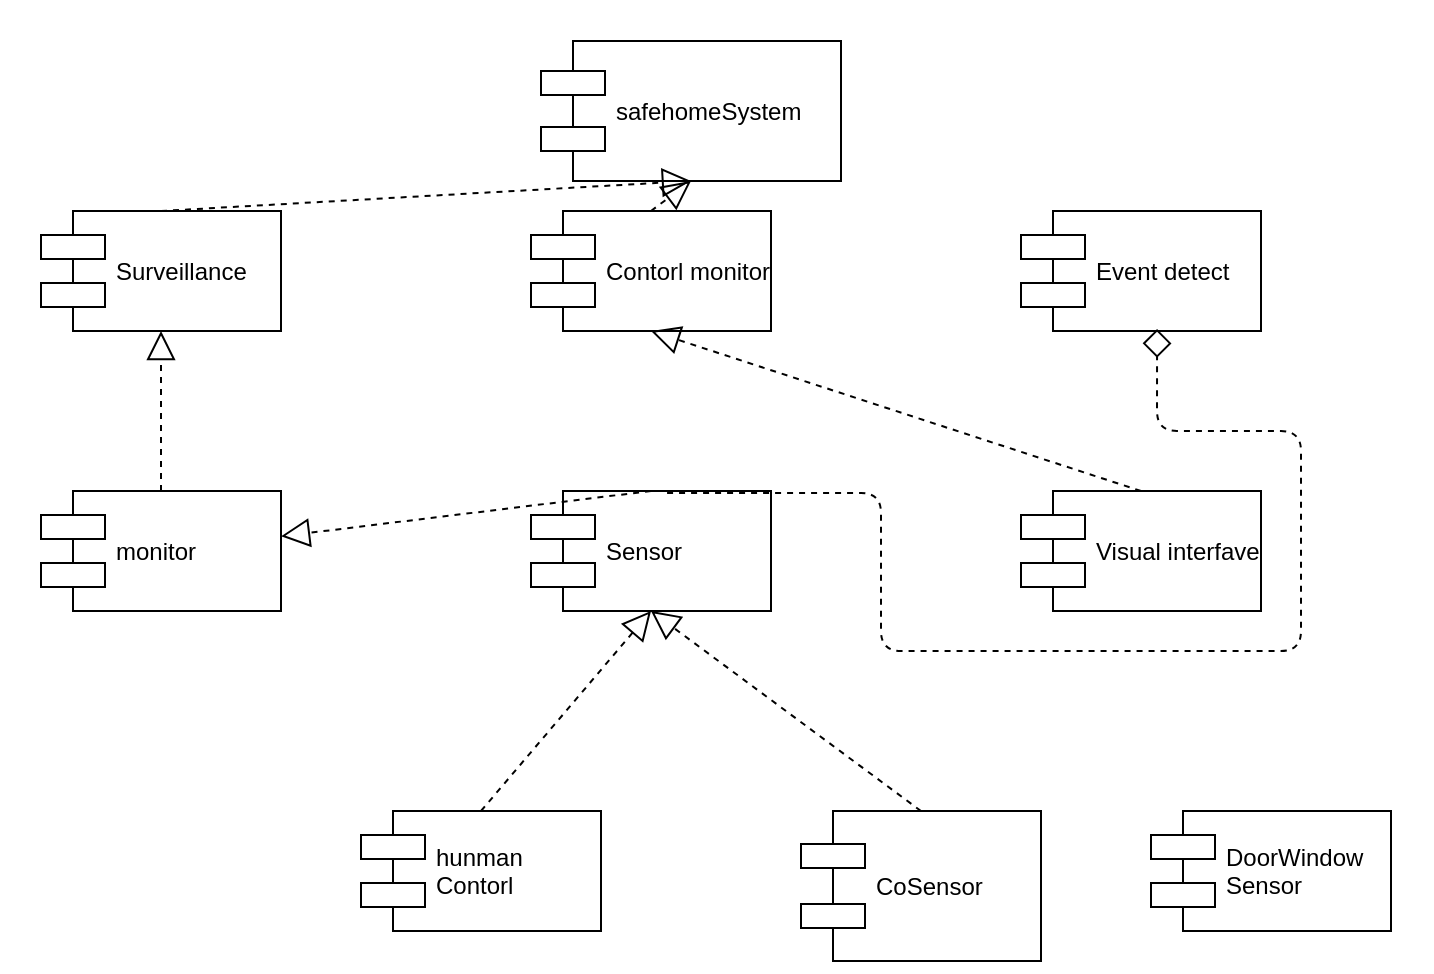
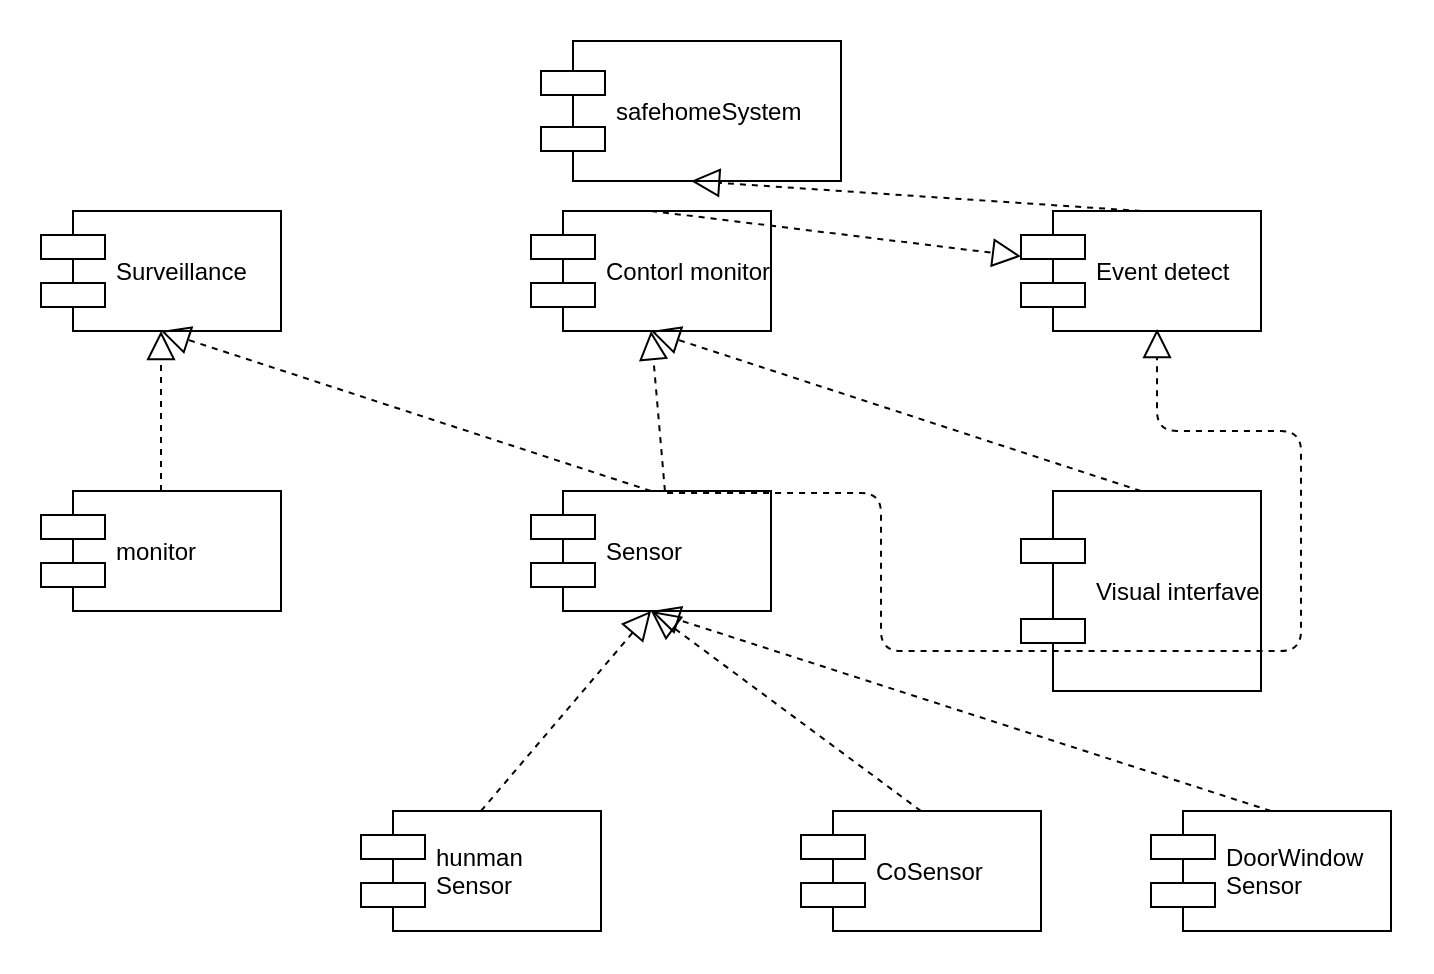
- <mxCell id="12" value="" style="endArrow=block;dashed=1;endFill=0;endSize=12;html=1;exitX=0.5;exitY=0;exitDx=0;exitDy=0;entryX=0.5;entryY=1;entryDx=0;entryDy=0;" edge="1" parent="1" source="9" target="2"><mxGeometry width="160" relative="1" as="geometry"><mxPoint x="-20" y="475" as="sourcePoint" /><mxPoint x="310" y="75" as="targetPoint" /></mxGeometry></mxCell>
+ <mxCell id="14" value="" style="endArrow=block;dashed=1;endFill=0;endSize=12;html=1;exitX=0.5;exitY=0;exitDx=0;exitDy=0;entryX=0.5;entryY=1;entryDx=0;entryDy=0;" edge="1" parent="1" source="4" target="2"><mxGeometry width="160" relative="1" as="geometry"><mxPoint x="100" y="125" as="sourcePoint" /><mxPoint x="420" y="75" as="targetPoint" /></mxGeometry></mxCell>
- <mxCell id="13" value="" style="endArrow=block;dashed=1;endFill=0;endSize=12;html=1;exitX=0.5;exitY=0;exitDx=0;exitDy=0;entryX=0.5;entryY=1;entryDx=0;entryDy=0;" edge="1" parent="1" source="3" target="2"><mxGeometry width="160" relative="1" as="geometry"><mxPoint x="90" y="115" as="sourcePoint" /><mxPoint x="335" y="65" as="targetPoint" /></mxGeometry></mxCell>
+ <mxCell id="13" value="" style="endArrow=block;dashed=1;endFill=0;endSize=12;html=1;exitX=0.5;exitY=0;exitDx=0;exitDy=0;" edge="1" parent="1" source="3" target="4"><mxGeometry width="160" relative="1" as="geometry"><mxPoint x="90" y="115" as="sourcePoint" /><mxPoint x="335" y="65" as="targetPoint" /></mxGeometry></mxCell>
- <mxCell id="18" value="" style="endArrow=diamond;dashed=1;endFill=0;endSize=12;html=1;exitX=0.567;exitY=0.017;exitDx=0;exitDy=0;entryX=0.567;entryY=0.983;entryDx=0;entryDy=0;exitPerimeter=0;entryPerimeter=0;" edge="1" parent="1" source="5" target="4"><mxGeometry width="160" relative="1" as="geometry"><mxPoint x="120" y="145" as="sourcePoint" /><mxPoint x="365" y="95" as="targetPoint" /><Array as="points"><mxPoint x="440" y="246" /><mxPoint x="440" y="325" /><mxPoint x="650" y="325" /><mxPoint x="650" y="215" /><mxPoint x="578" y="215" /></Array></mxGeometry></mxCell>
+ <mxCell id="18" value="" style="endArrow=block;dashed=1;endFill=0;endSize=12;html=1;exitX=0.567;exitY=0.017;exitDx=0;exitDy=0;entryX=0.567;entryY=0.983;entryDx=0;entryDy=0;exitPerimeter=0;entryPerimeter=0;" edge="1" parent="1" source="5" target="4"><mxGeometry width="160" relative="1" as="geometry"><mxPoint x="120" y="145" as="sourcePoint" /><mxPoint x="365" y="95" as="targetPoint" /><Array as="points"><mxPoint x="440" y="246" /><mxPoint x="440" y="325" /><mxPoint x="650" y="325" /><mxPoint x="650" y="215" /><mxPoint x="578" y="215" /></Array></mxGeometry></mxCell>
+ <mxCell id="17" value="" style="endArrow=block;dashed=1;endFill=0;endSize=12;html=1;exitX=0.558;exitY=0;exitDx=0;exitDy=0;entryX=0.5;entryY=1;entryDx=0;entryDy=0;exitPerimeter=0;" edge="1" parent="1" source="5" target="3"><mxGeometry width="160" relative="1" as="geometry"><mxPoint x="110" y="135" as="sourcePoint" /><mxPoint x="355" y="85" as="targetPoint" /></mxGeometry></mxCell>
- <mxCell id="16" value="" style="endArrow=block;dashed=1;endFill=0;endSize=12;html=1;exitX=0.5;exitY=0;exitDx=0;exitDy=0;" edge="1" parent="1" source="5" target="10"><mxGeometry width="160" relative="1" as="geometry"><mxPoint x="100" y="125" as="sourcePoint" /><mxPoint x="345" y="75" as="targetPoint" /></mxGeometry></mxCell>
+ <mxCell id="16" value="" style="endArrow=block;dashed=1;endFill=0;endSize=12;html=1;exitX=0.5;exitY=0;exitDx=0;exitDy=0;entryX=0.5;entryY=1;entryDx=0;entryDy=0;" edge="1" parent="1" source="5" target="9"><mxGeometry width="160" relative="1" as="geometry"><mxPoint x="100" y="125" as="sourcePoint" /><mxPoint x="345" y="75" as="targetPoint" /></mxGeometry></mxCell>
- <mxCell id="11" value="Visual interfave" style="shape=component;align=left;spacingLeft=36;" vertex="1" parent="1"><mxGeometry x="510" y="245" width="120" height="60" as="geometry" /></mxCell>
+ <mxCell id="11" value="Visual interfave" style="shape=component;align=left;spacingLeft=36;" vertex="1" parent="1"><mxGeometry x="510" y="245" width="120" height="100" as="geometry" /></mxCell>
+ <mxCell id="22" value="" style="endArrow=block;dashed=1;endFill=0;endSize=12;html=1;exitX=0.5;exitY=0;exitDx=0;exitDy=0;entryX=0.5;entryY=1;entryDx=0;entryDy=0;" edge="1" parent="1" source="6" target="5"><mxGeometry width="160" relative="1" as="geometry"><mxPoint x="170" y="195" as="sourcePoint" /><mxPoint x="350" y="365" as="targetPoint" /></mxGeometry></mxCell>
- <mxCell id="8" value="hunman&#10;Contorl" style="shape=component;align=left;spacingLeft=36;" vertex="1" parent="1"><mxGeometry x="180" y="405" width="120" height="60" as="geometry" /></mxCell>
+ <mxCell id="8" value="hunman&#10;Sensor" style="shape=component;align=left;spacingLeft=36;" vertex="1" parent="1"><mxGeometry x="180" y="405" width="120" height="60" as="geometry" /></mxCell>
- <mxCell id="7" value="CoSensor" style="shape=component;align=left;spacingLeft=36;" vertex="1" parent="1"><mxGeometry x="400" y="405" width="120" height="75" as="geometry" /></mxCell>
+ <mxCell id="7" value="CoSensor" style="shape=component;align=left;spacingLeft=36;" vertex="1" parent="1"><mxGeometry x="400" y="405" width="120" height="60" as="geometry" /></mxCell>
